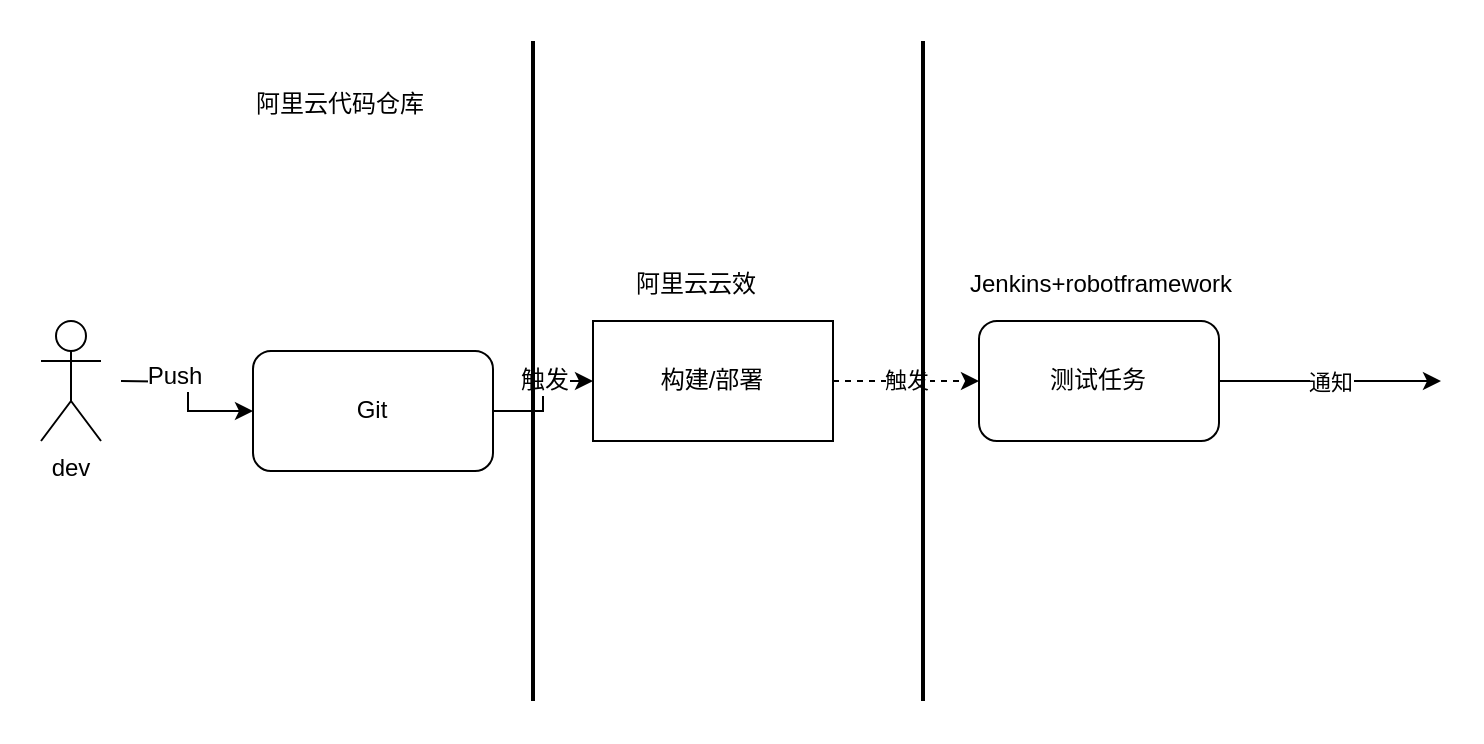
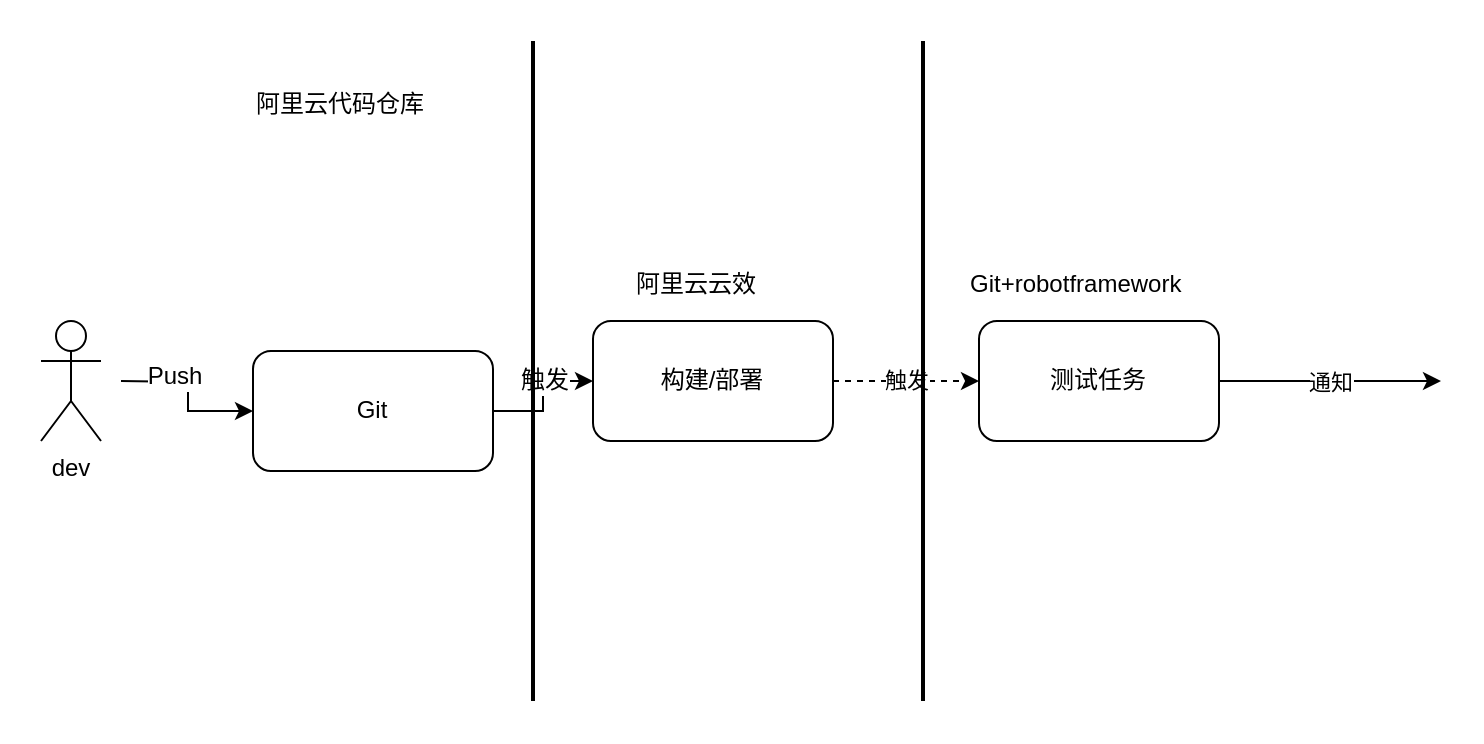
- <mxCell id="13" value="Jenkins+robotframework" style="text;html=1;resizable=0;points=[];autosize=1;align=left;verticalAlign=top;spacingTop=-4;" vertex="1" parent="1"><mxGeometry x="483" y="132" width="150" height="20" as="geometry" /></mxCell>
+ <mxCell id="13" value="Git+robotframework" style="text;html=1;resizable=0;points=[];autosize=1;align=left;verticalAlign=top;spacingTop=-4;" vertex="1" parent="1"><mxGeometry x="483" y="132" width="150" height="20" as="geometry" /></mxCell>
- <mxCell id="6" value="构建/部署" style="whiteSpace=wrap;html=1;rounded=0;" vertex="1" parent="1"><mxGeometry x="296" y="160" width="120" height="60" as="geometry" /></mxCell>
+ <mxCell id="6" value="构建/部署" style="rounded=1;whiteSpace=wrap;html=1;" vertex="1" parent="1"><mxGeometry x="296" y="160" width="120" height="60" as="geometry" /></mxCell>
